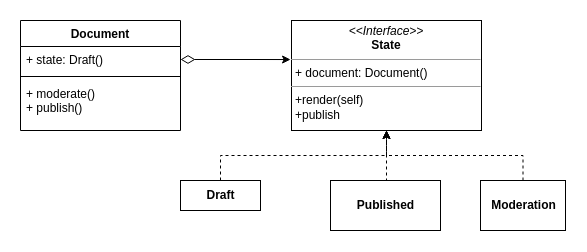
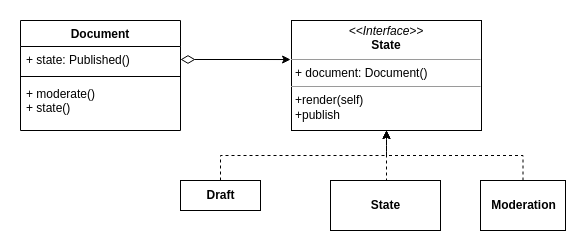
- <mxCell id="10" value="+ state: Draft()" style="text;strokeColor=none;fillColor=none;align=left;verticalAlign=top;spacingLeft=4;spacingRight=4;overflow=hidden;rotatable=0;points=[[0,0.5],[1,0.5]];portConstraint=eastwest;" vertex="1" parent="9"><mxGeometry y="26" width="160" height="26" as="geometry" /></mxCell>
+ <mxCell id="10" value="+ state: Published()" style="text;strokeColor=none;fillColor=none;align=left;verticalAlign=top;spacingLeft=4;spacingRight=4;overflow=hidden;rotatable=0;points=[[0,0.5],[1,0.5]];portConstraint=eastwest;" vertex="1" parent="9"><mxGeometry y="26" width="160" height="26" as="geometry" /></mxCell>
- <mxCell id="12" value="+ moderate()&#10;+ publish()" style="text;strokeColor=none;fillColor=none;align=left;verticalAlign=top;spacingLeft=4;spacingRight=4;overflow=hidden;rotatable=0;points=[[0,0.5],[1,0.5]];portConstraint=eastwest;" vertex="1" parent="9"><mxGeometry y="60" width="160" height="50" as="geometry" /></mxCell>
+ <mxCell id="12" value="+ moderate()&#10;+ state()" style="text;strokeColor=none;fillColor=none;align=left;verticalAlign=top;spacingLeft=4;spacingRight=4;overflow=hidden;rotatable=0;points=[[0,0.5],[1,0.5]];portConstraint=eastwest;" vertex="1" parent="9"><mxGeometry y="60" width="160" height="50" as="geometry" /></mxCell>
- <mxCell id="8" value="&lt;b&gt;Published&lt;/b&gt;" style="html=1;" vertex="1" parent="1"><mxGeometry x="330" y="180" width="110" height="50" as="geometry" /></mxCell>
+ <mxCell id="8" value="&lt;b&gt;State&lt;/b&gt;" style="html=1;" vertex="1" parent="1"><mxGeometry x="330" y="180" width="110" height="50" as="geometry" /></mxCell>
